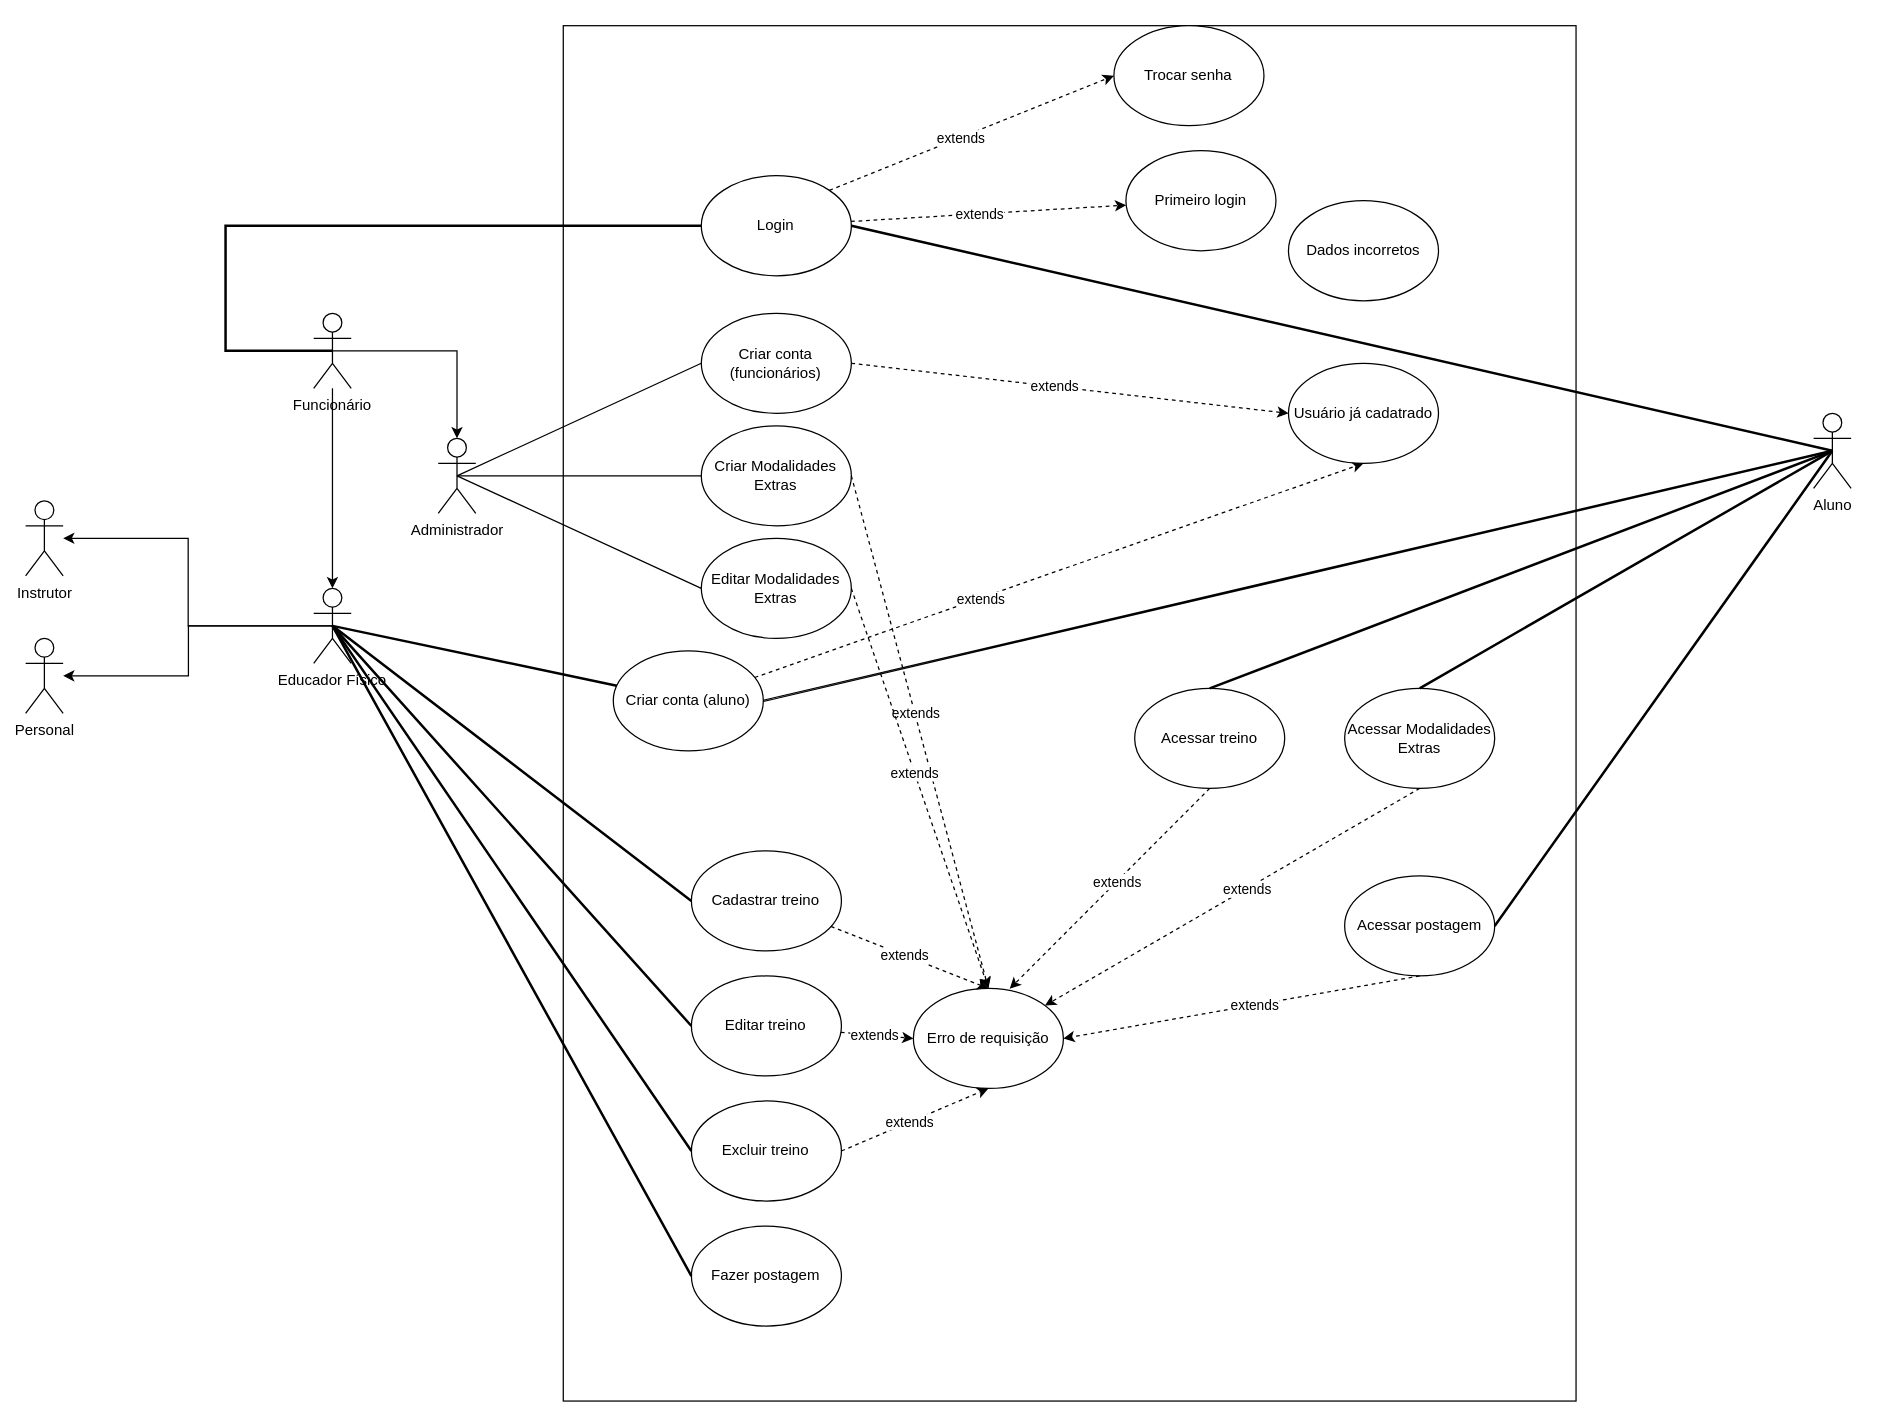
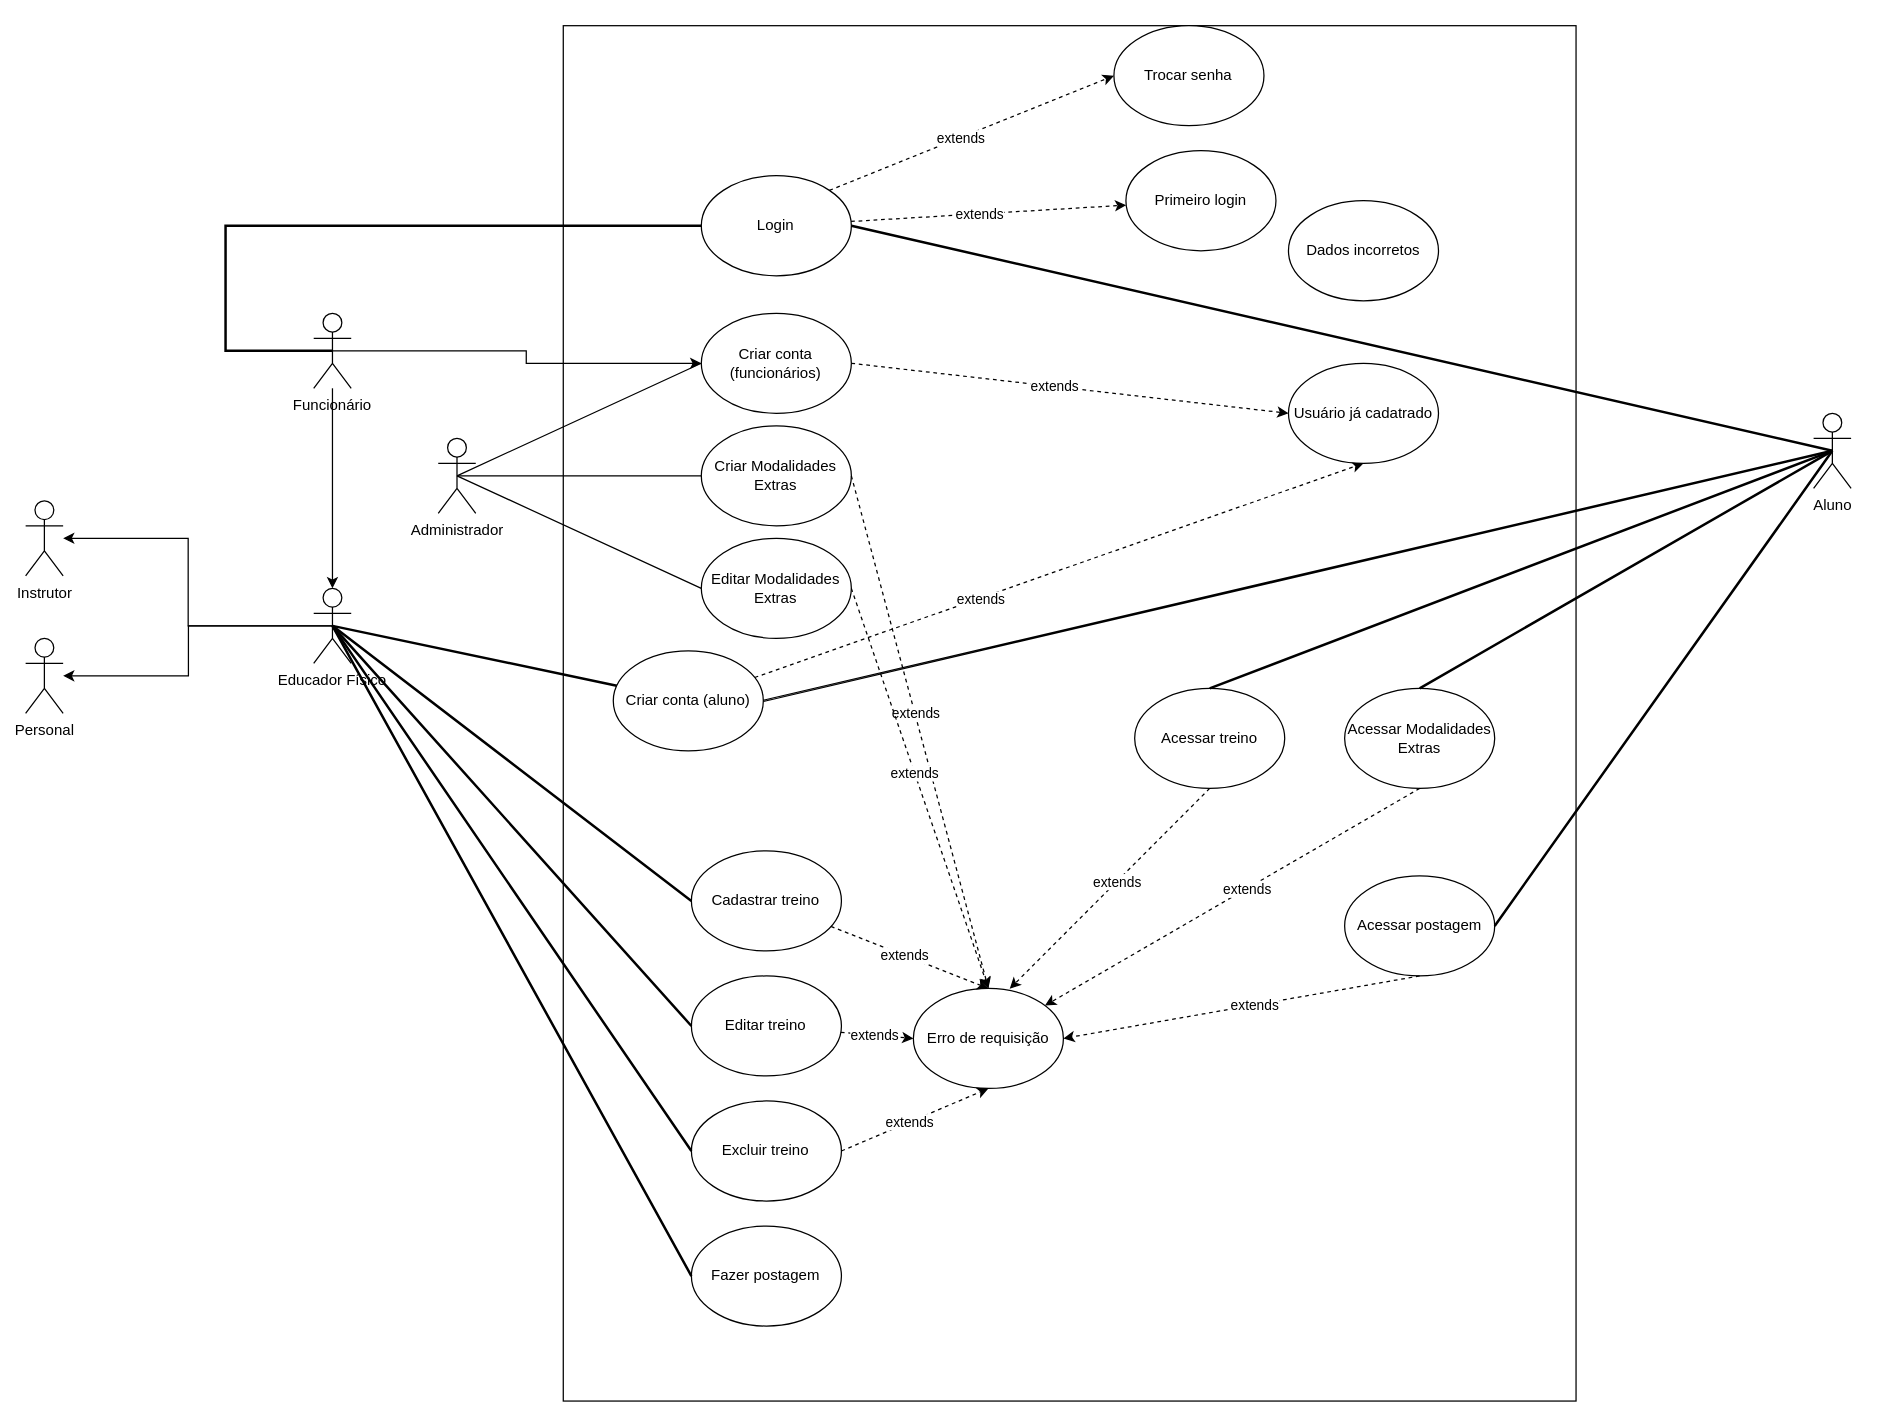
- <mxCell id="5" style="edgeStyle=orthogonalEdgeStyle;rounded=0;orthogonalLoop=1;jettySize=auto;html=1;exitX=0.5;exitY=0.5;exitDx=0;exitDy=0;exitPerimeter=0;" edge="1" parent="1" source="6" target="10"><mxGeometry relative="1" as="geometry" /></mxCell>
+ <mxCell id="5" style="edgeStyle=orthogonalEdgeStyle;rounded=0;orthogonalLoop=1;jettySize=auto;html=1;exitX=0.5;exitY=0.5;exitDx=0;exitDy=0;exitPerimeter=0;" edge="1" parent="1" source="6" target="16"><mxGeometry relative="1" as="geometry" /></mxCell>
